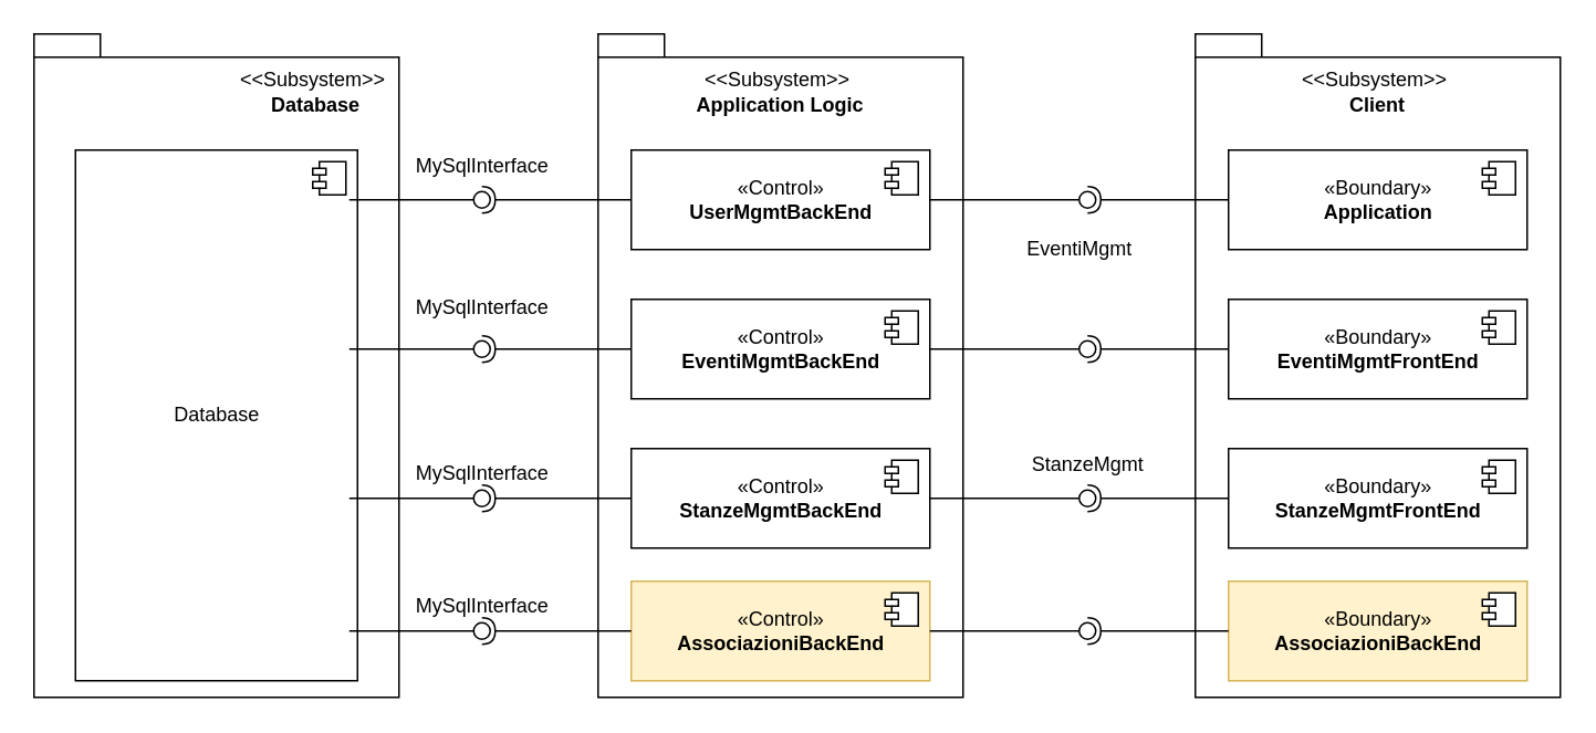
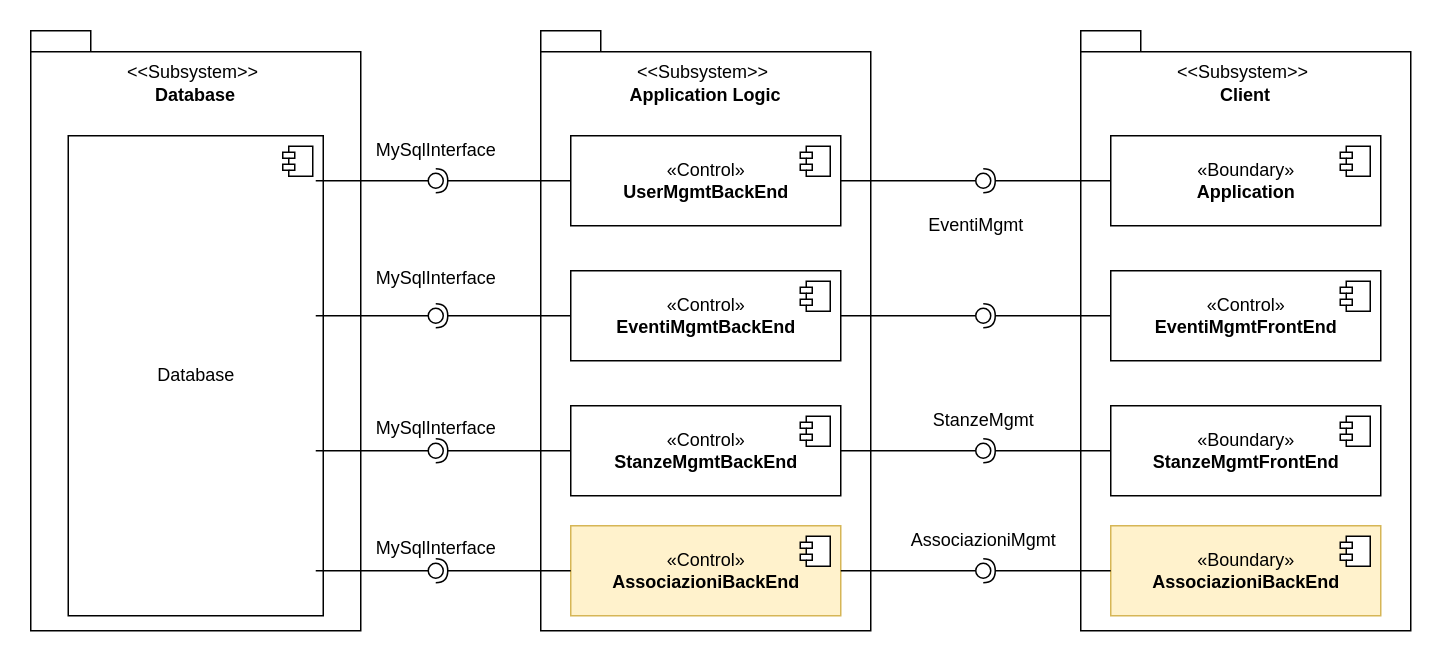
- <mxCell id="5" value="&amp;lt;&amp;lt;Subsystem&amp;gt;&amp;gt;&amp;nbsp;&lt;br&gt;&lt;b&gt;Database&lt;/b&gt;" style="text;html=1;strokeColor=none;fillColor=none;align=center;verticalAlign=middle;whiteSpace=wrap;rounded=0;" parent="1" vertex="1"><mxGeometry x="160" y="40" width="60" height="30" as="geometry" /></mxCell>
+ <mxCell id="5" value="&amp;lt;&amp;lt;Subsystem&amp;gt;&amp;gt;&amp;nbsp;&lt;br&gt;&lt;b&gt;Database&lt;/b&gt;" style="text;html=1;strokeColor=none;fillColor=none;align=center;verticalAlign=middle;whiteSpace=wrap;rounded=0;" parent="1" vertex="1"><mxGeometry x="100" y="40" width="60" height="30" as="geometry" /></mxCell>
- <mxCell id="30" value="«Boundary»&lt;br&gt;&lt;b&gt;EventiMgmtFrontEnd&lt;/b&gt;" style="html=1;dropTarget=0;" parent="1" vertex="1"><mxGeometry x="740" y="180" width="180" height="60" as="geometry" /></mxCell>
+ <mxCell id="30" value="«Control»&lt;br&gt;&lt;b&gt;EventiMgmtFrontEnd&lt;/b&gt;" style="html=1;dropTarget=0;" parent="1" vertex="1"><mxGeometry x="740" y="180" width="180" height="60" as="geometry" /></mxCell>
+ <mxCell id="60" value="AssociazioniMgmt" style="text;html=1;align=center;verticalAlign=middle;resizable=0;points=[];autosize=1;strokeColor=none;fillColor=none;" vertex="1" parent="1"><mxGeometry x="595" y="345" width="120" height="30" as="geometry" /></mxCell>
